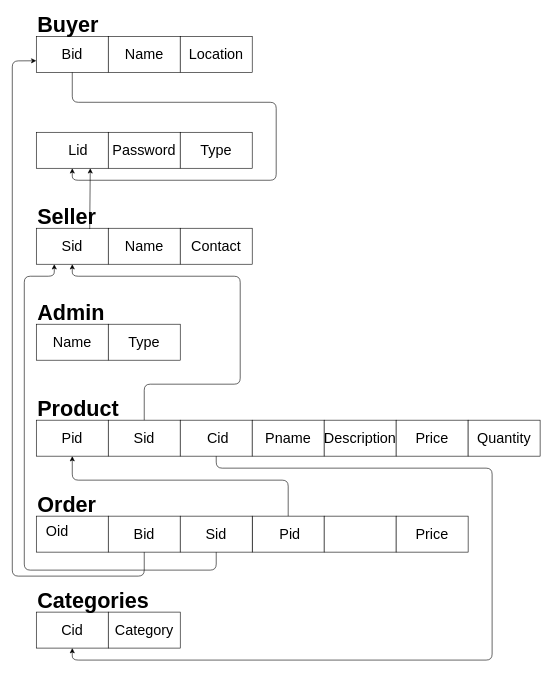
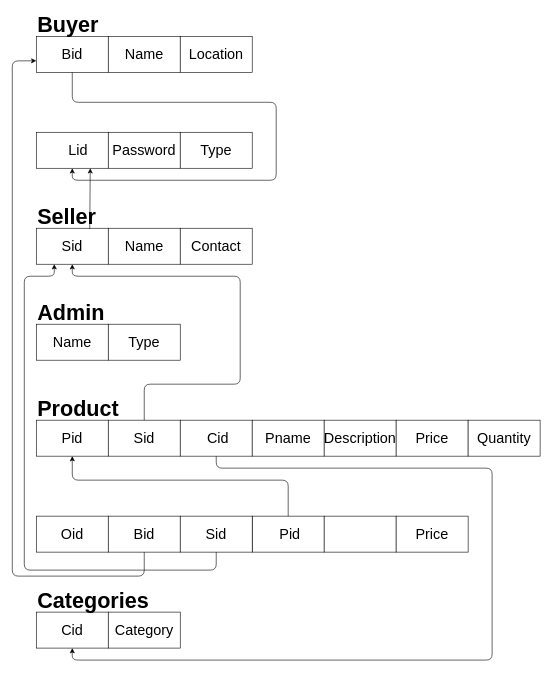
- <mxCell id="49" value="&lt;font style=&quot;font-size: 36px&quot;&gt;&lt;b&gt;Order&lt;/b&gt;&lt;/font&gt;" style="text;html=1;strokeColor=none;fillColor=none;align=left;verticalAlign=middle;whiteSpace=wrap;rounded=0;" vertex="1" parent="1"><mxGeometry x="60" y="820" width="150" height="40" as="geometry" /></mxCell>
- <mxCell id="47" value="&lt;font style=&quot;font-size: 24px&quot;&gt;Oid&lt;/font&gt;" style="text;html=1;strokeColor=none;fillColor=none;align=center;verticalAlign=middle;whiteSpace=wrap;rounded=0;" vertex="1" parent="1"><mxGeometry x="75" y="875" width="40" height="20" as="geometry" /></mxCell>
+ <mxCell id="47" value="&lt;font style=&quot;font-size: 24px&quot;&gt;Oid&lt;/font&gt;" style="text;html=1;strokeColor=none;fillColor=none;align=center;verticalAlign=middle;whiteSpace=wrap;rounded=0;" vertex="1" parent="1"><mxGeometry x="100" y="880" width="40" height="20" as="geometry" /></mxCell>
